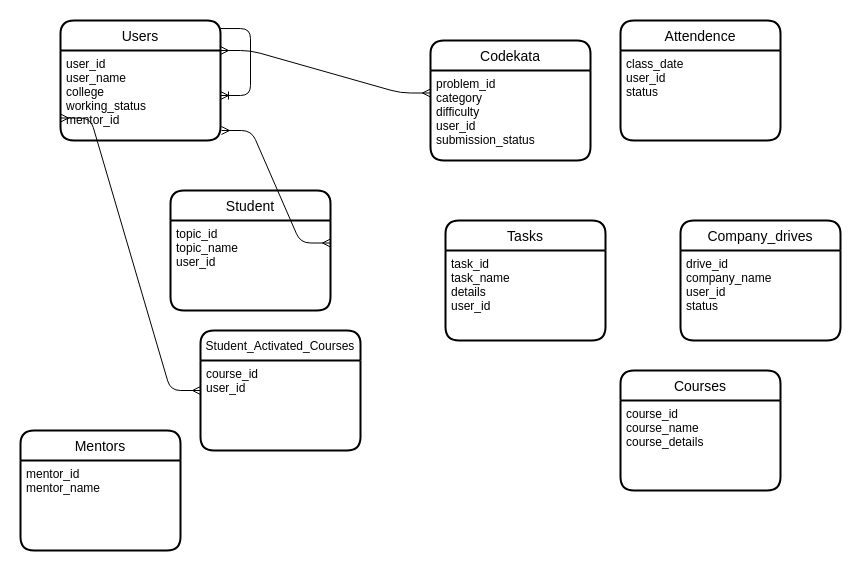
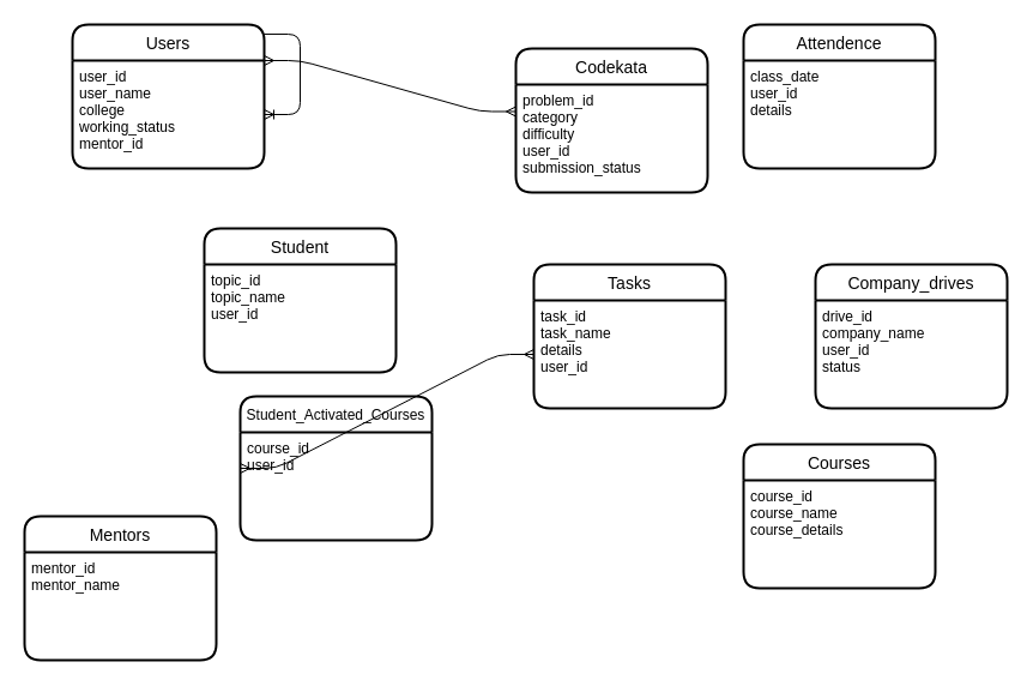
- <mxCell id="7" value="class_date&#10;user_id&#10;status" style="align=left;strokeColor=none;fillColor=none;spacingLeft=4;fontSize=12;verticalAlign=top;resizable=0;rotatable=0;part=1;" vertex="1" parent="6"><mxGeometry y="30" width="160" height="90" as="geometry" /></mxCell>
+ <mxCell id="7" value="class_date&#10;user_id&#10;details" style="align=left;strokeColor=none;fillColor=none;spacingLeft=4;fontSize=12;verticalAlign=top;resizable=0;rotatable=0;part=1;" vertex="1" parent="6"><mxGeometry y="30" width="160" height="90" as="geometry" /></mxCell>
- <mxCell id="22" value="" style="edgeStyle=entityRelationEdgeStyle;fontSize=12;html=1;endArrow=ERmany;startArrow=ERmany;exitX=1;exitY=0.25;exitDx=0;exitDy=0;entryX=1.006;entryY=0.889;entryDx=0;entryDy=0;entryPerimeter=0;" edge="1" parent="1" source="9" target="3"><mxGeometry width="100" height="100" relative="1" as="geometry"><mxPoint x="390" y="270" as="sourcePoint" /><mxPoint x="490" y="170" as="targetPoint" /></mxGeometry></mxCell>
- <mxCell id="23" value="" style="edgeStyle=entityRelationEdgeStyle;fontSize=12;html=1;endArrow=ERmany;startArrow=ERmany;exitX=0;exitY=0.5;exitDx=0;exitDy=0;entryX=0;entryY=0.75;entryDx=0;entryDy=0;" edge="1" parent="1" source="16" target="3"><mxGeometry width="100" height="100" relative="1" as="geometry"><mxPoint x="270" y="380" as="sourcePoint" /><mxPoint x="50" y="90" as="targetPoint" /></mxGeometry></mxCell>
+ <mxCell id="23" value="" style="edgeStyle=entityRelationEdgeStyle;fontSize=12;html=1;endArrow=ERmany;startArrow=ERmany;exitX=0;exitY=0.5;exitDx=0;exitDy=0;" edge="1" parent="1" source="16" target="11"><mxGeometry width="100" height="100" relative="1" as="geometry"><mxPoint x="270" y="380" as="sourcePoint" /><mxPoint x="50" y="90" as="targetPoint" /></mxGeometry></mxCell>
